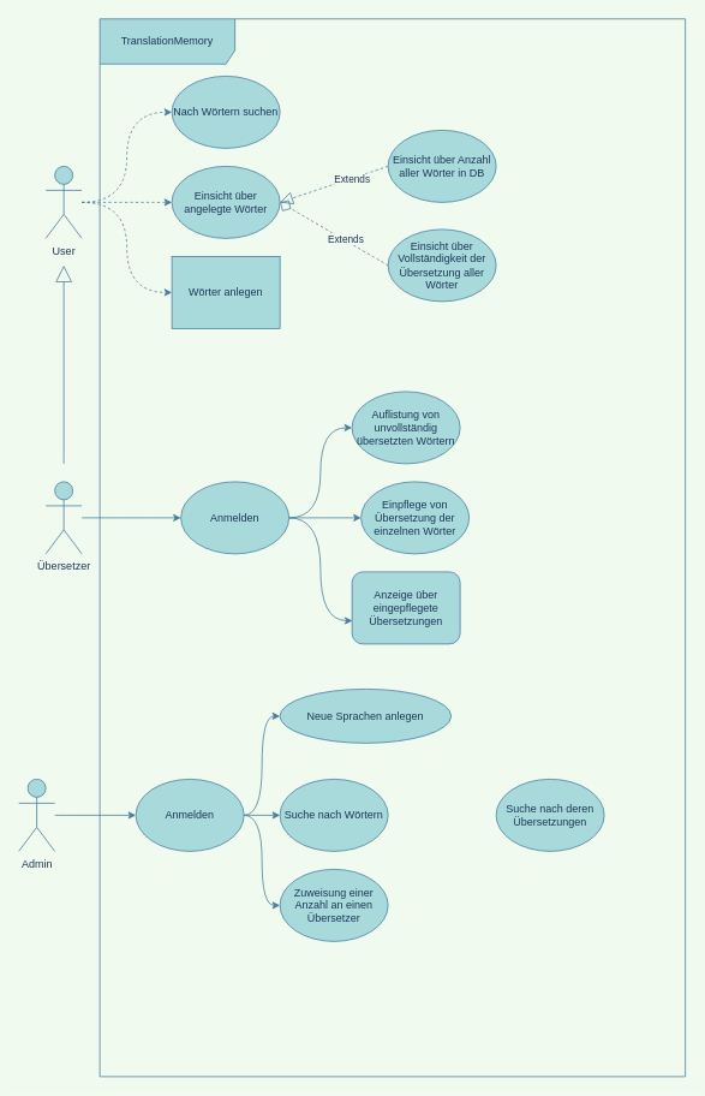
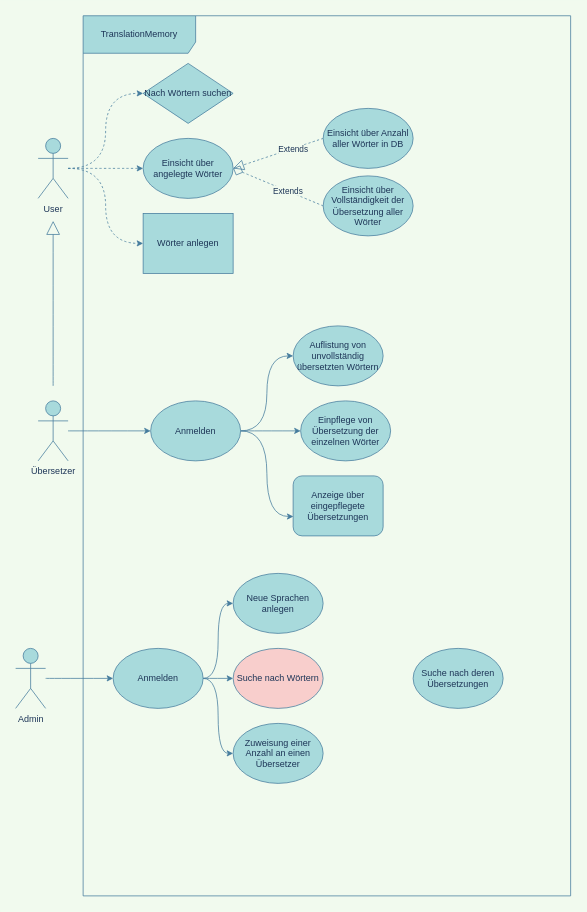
- <mxCell id="7" value="Nach Wörtern suchen" style="ellipse;whiteSpace=wrap;html=1;fillColor=#A8DADC;strokeColor=#457B9D;fontColor=#1D3557;" parent="1" vertex="1"><mxGeometry x="190" y="84" width="120" height="80" as="geometry" /></mxCell>
+ <mxCell id="7" value="Nach Wörtern suchen" style="rhombus;whiteSpace=wrap;html=1;fillColor=#A8DADC;strokeColor=#457B9D;fontColor=#1D3557;" parent="1" vertex="1"><mxGeometry x="190" y="84" width="120" height="80" as="geometry" /></mxCell>
- <mxCell id="11" value="Einsicht über Vollständigkeit der Übersetzung aller Wörter" style="ellipse;whiteSpace=wrap;html=1;fillColor=#A8DADC;strokeColor=#457B9D;fontColor=#1D3557;" parent="1" vertex="1"><mxGeometry x="430" y="254" width="120" height="80" as="geometry" /></mxCell>
+ <mxCell id="11" value="Einsicht über Vollständigkeit der Übersetzung aller Wörter" style="ellipse;whiteSpace=wrap;html=1;fillColor=#A8DADC;strokeColor=#457B9D;fontColor=#1D3557;" parent="1" vertex="1"><mxGeometry x="430" y="234" width="120" height="80" as="geometry" /></mxCell>
- <mxCell id="31" value="Neue Sprachen anlegen" style="ellipse;whiteSpace=wrap;html=1;fillColor=#A8DADC;strokeColor=#457B9D;fontColor=#1D3557;" parent="1" vertex="1"><mxGeometry x="310" y="764" width="190" height="60" as="geometry" /></mxCell>
+ <mxCell id="31" value="Neue Sprachen anlegen" style="ellipse;whiteSpace=wrap;html=1;fillColor=#A8DADC;strokeColor=#457B9D;fontColor=#1D3557;" parent="1" vertex="1"><mxGeometry x="310" y="764" width="120" height="80" as="geometry" /></mxCell>
- <mxCell id="32" value="Suche nach Wörtern" style="ellipse;whiteSpace=wrap;html=1;fillColor=#A8DADC;strokeColor=#457B9D;fontColor=#1D3557;" parent="1" vertex="1"><mxGeometry x="310" y="864" width="120" height="80" as="geometry" /></mxCell>
+ <mxCell id="32" value="Suche nach Wörtern" style="ellipse;whiteSpace=wrap;html=1;fillColor=#f8cecc;strokeColor=#457B9D;fontColor=#1D3557;" parent="1" vertex="1"><mxGeometry x="310" y="864" width="120" height="80" as="geometry" /></mxCell>
